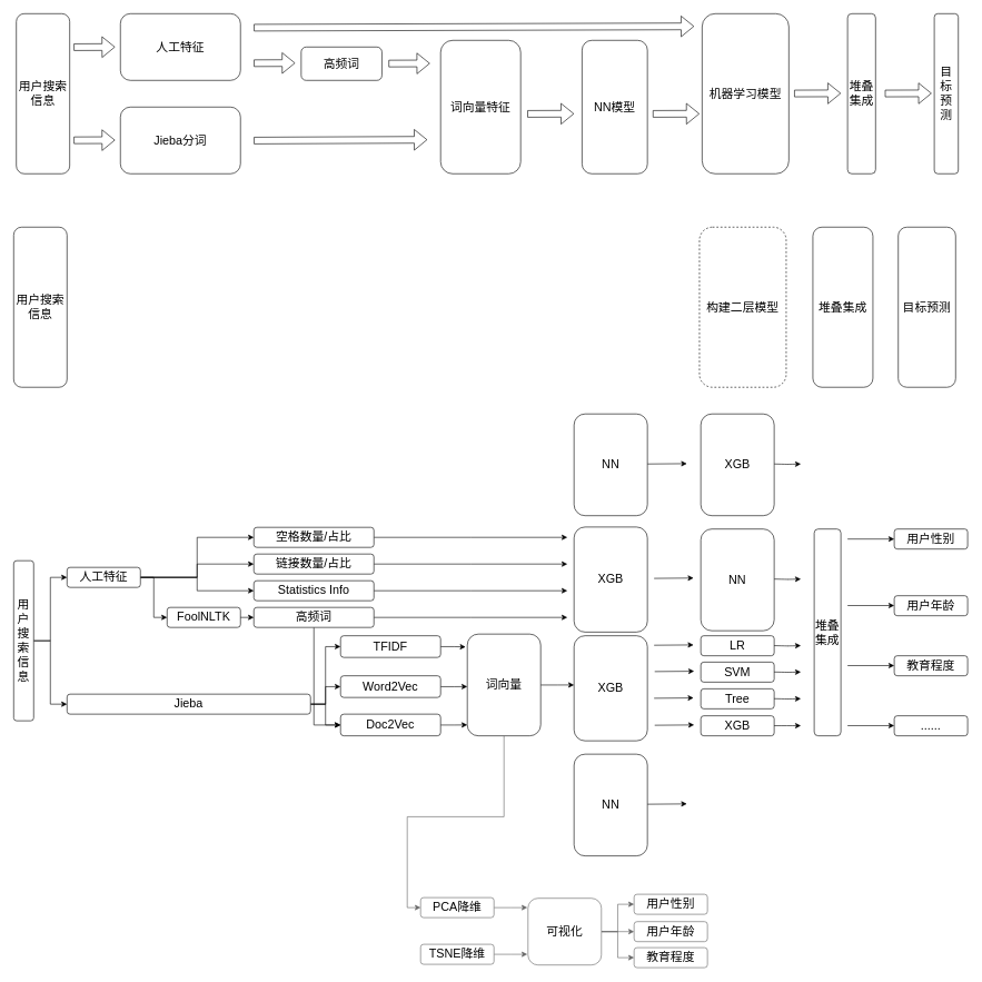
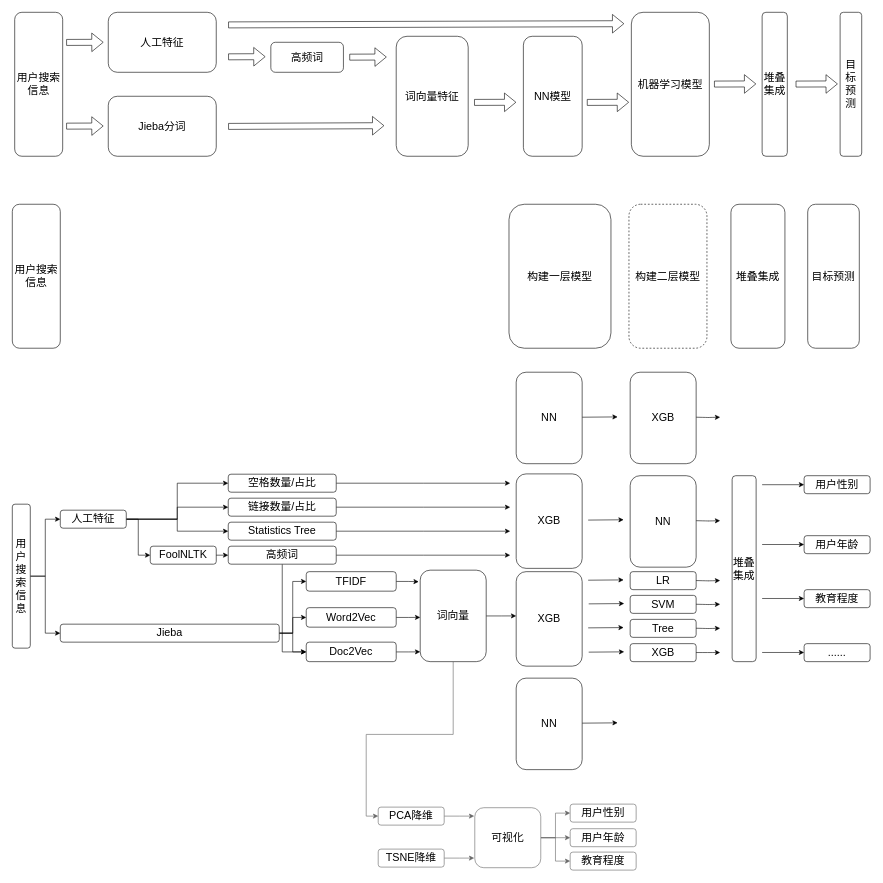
+ <mxCell id="64" value="&lt;span style=&quot;font-size: 18px;&quot;&gt;构建一层模型&lt;/span&gt;" style="rounded=1;whiteSpace=wrap;html=1;" parent="1" vertex="1"><mxGeometry x="848" y="340" width="170" height="240" as="geometry" /></mxCell>
- <mxCell id="15" value="Statistics Info" style="rounded=1;whiteSpace=wrap;html=1;fontSize=18;fontColor=none;" parent="1" vertex="1"><mxGeometry x="380" y="870" width="180" height="30" as="geometry" /></mxCell>
+ <mxCell id="15" value="Statistics Tree" style="rounded=1;whiteSpace=wrap;html=1;fontSize=18;fontColor=none;" parent="1" vertex="1"><mxGeometry x="380" y="870" width="180" height="30" as="geometry" /></mxCell>
